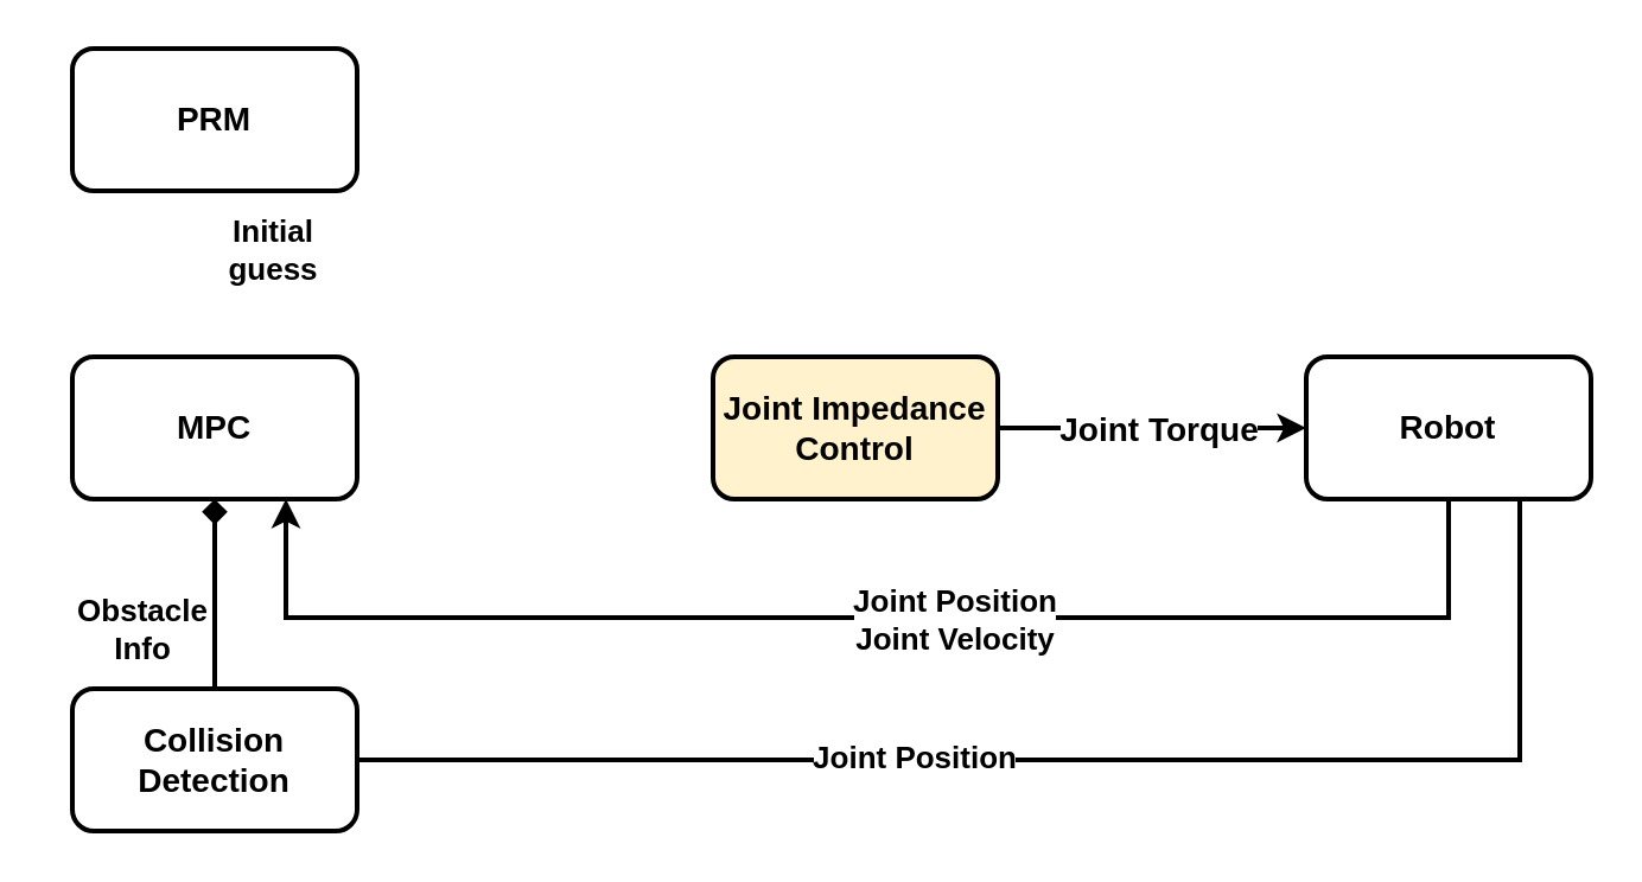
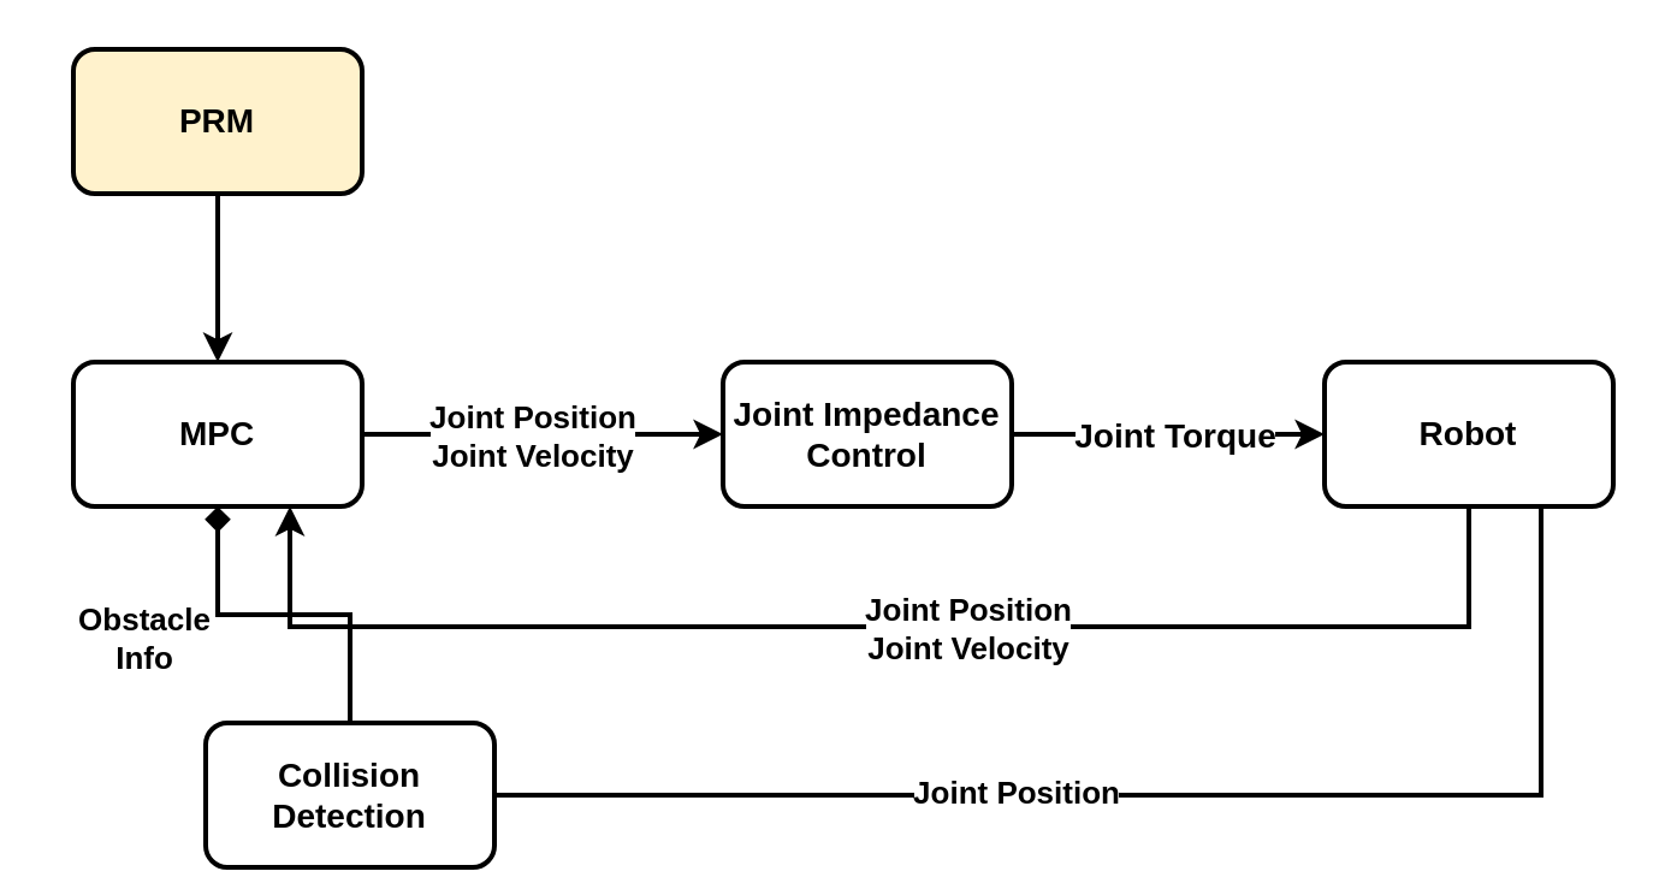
- <mxCell id="14" value="&lt;font style=&quot;font-size: 14px&quot;&gt;&lt;b&gt;PRM&lt;/b&gt;&lt;/font&gt;" style="rounded=1;whiteSpace=wrap;html=1;strokeWidth=2;" parent="1" vertex="1"><mxGeometry x="30" y="20" width="120" height="60" as="geometry" /></mxCell>
+ <mxCell id="14" value="&lt;font style=&quot;font-size: 14px&quot;&gt;&lt;b&gt;PRM&lt;/b&gt;&lt;/font&gt;" style="rounded=1;whiteSpace=wrap;html=1;strokeWidth=2;fillColor=#fff2cc;" parent="1" vertex="1"><mxGeometry x="30" y="20" width="120" height="60" as="geometry" /></mxCell>
- <mxCell id="15" value="&lt;font size=&quot;1&quot;&gt;&lt;b style=&quot;font-size: 13px&quot;&gt;Initial guess&lt;/b&gt;&lt;/font&gt;" style="text;html=1;strokeColor=none;fillColor=none;align=center;verticalAlign=middle;whiteSpace=wrap;rounded=0;" parent="1" vertex="1"><mxGeometry x="80" y="90" width="70" height="30" as="geometry" /></mxCell>
+ <mxCell id="13" value="" style="edgeStyle=orthogonalEdgeStyle;rounded=0;orthogonalLoop=1;jettySize=auto;html=1;strokeWidth=2;" parent="1" source="14" target="4" edge="1"><mxGeometry relative="1" as="geometry"><Array as="points"><mxPoint x="90" y="120" /><mxPoint x="90" y="120" /></Array></mxGeometry></mxCell>
+ <mxCell id="2" value="" style="edgeStyle=orthogonalEdgeStyle;rounded=0;orthogonalLoop=1;jettySize=auto;html=1;strokeWidth=2;" parent="1" source="4" target="7" edge="1"><mxGeometry relative="1" as="geometry" /></mxCell>
+ <mxCell id="3" value="&lt;font style=&quot;font-size: 13px&quot;&gt;&lt;b&gt;Joint Position&lt;br&gt;Joint Velocity&lt;/b&gt;&lt;/font&gt;" style="edgeLabel;html=1;align=center;verticalAlign=middle;resizable=0;points=[];" parent="2" vertex="1" connectable="0"><mxGeometry x="-0.246" y="-1" relative="1" as="geometry"><mxPoint x="13" y="-1" as="offset" /></mxGeometry></mxCell>
- <mxCell id="7" value="&lt;font style=&quot;font-size: 14px&quot;&gt;&lt;b&gt;Joint Impedance Control&lt;/b&gt;&lt;/font&gt;" style="rounded=1;whiteSpace=wrap;html=1;strokeWidth=2;fillColor=#fff2cc;" parent="1" vertex="1"><mxGeometry x="300" y="150" width="120" height="60" as="geometry" /></mxCell>
+ <mxCell id="7" value="&lt;font style=&quot;font-size: 14px&quot;&gt;&lt;b&gt;Joint Impedance Control&lt;/b&gt;&lt;/font&gt;" style="rounded=1;whiteSpace=wrap;html=1;strokeWidth=2;" parent="1" vertex="1"><mxGeometry x="300" y="150" width="120" height="60" as="geometry" /></mxCell>
- <mxCell id="17" value="&lt;font style=&quot;font-size: 14px&quot;&gt;&lt;b&gt;Collision Detection&lt;/b&gt;&lt;/font&gt;" style="rounded=1;whiteSpace=wrap;html=1;strokeWidth=2;" parent="1" vertex="1"><mxGeometry x="30" y="290" width="120" height="60" as="geometry" /></mxCell>
+ <mxCell id="17" value="&lt;font style=&quot;font-size: 14px&quot;&gt;&lt;b&gt;Collision Detection&lt;/b&gt;&lt;/font&gt;" style="rounded=1;whiteSpace=wrap;html=1;strokeWidth=2;" parent="1" vertex="1"><mxGeometry x="85" y="300" width="120" height="60" as="geometry" /></mxCell>
